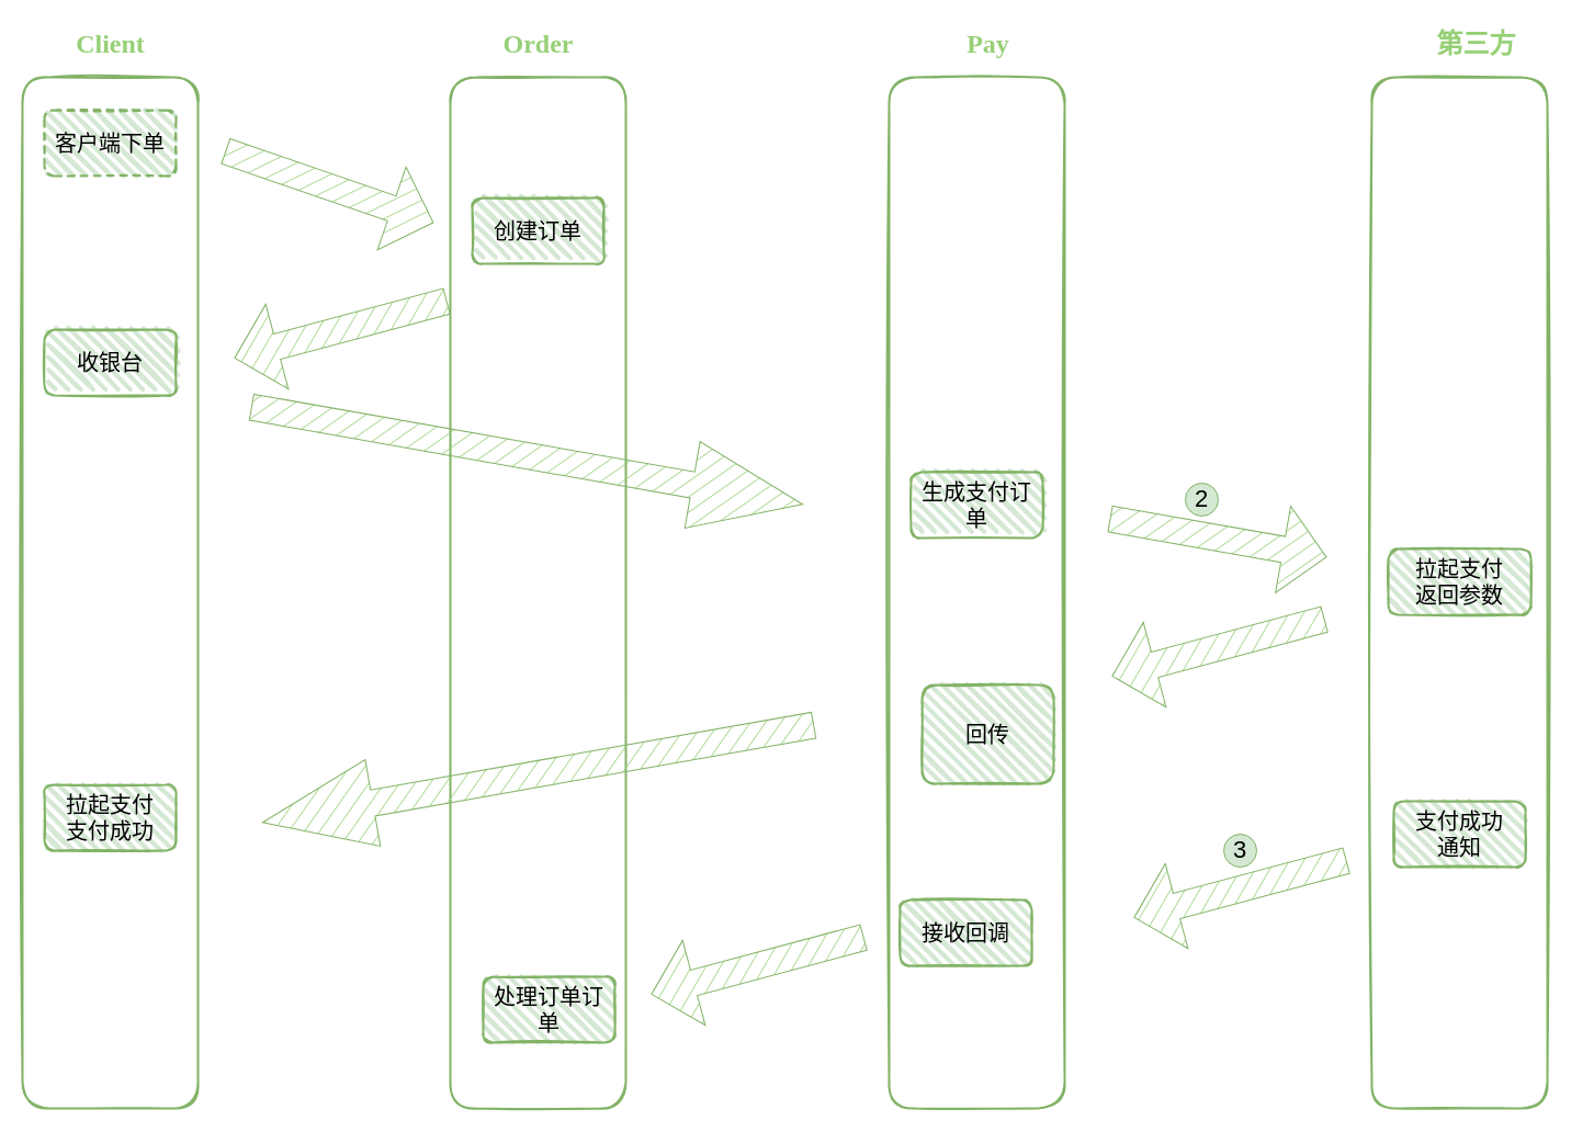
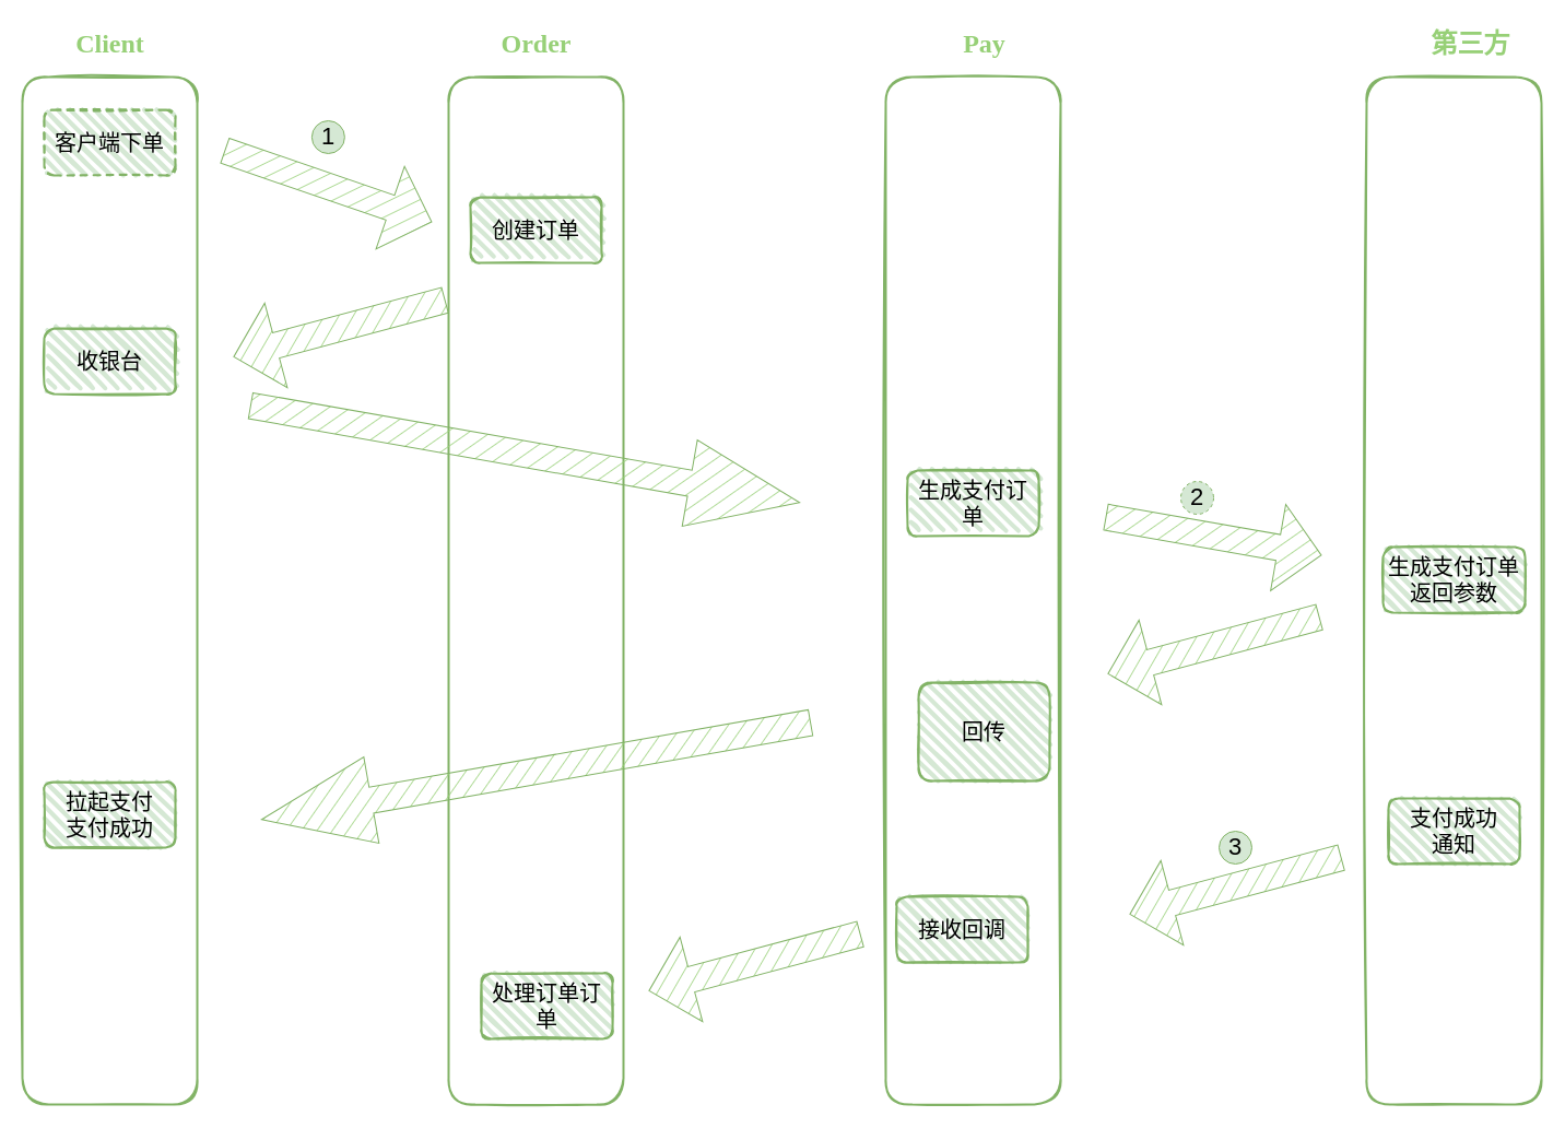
+ <mxCell id="28" value="&lt;font style=&quot;font-size: 22px;&quot;&gt;1&lt;/font&gt;" style="ellipse;whiteSpace=wrap;html=1;aspect=fixed;fillColor=#d5e8d4;strokeColor=#82b366;" vertex="1" parent="1"><mxGeometry x="284.88" y="110" width="30" height="30" as="geometry" /></mxCell>
- <mxCell id="29" value="&lt;font style=&quot;font-size: 22px;&quot;&gt;2&lt;/font&gt;" style="ellipse;whiteSpace=wrap;html=1;aspect=fixed;fillColor=#d5e8d4;strokeColor=#82b366;" vertex="1" parent="1"><mxGeometry x="1080" y="440" width="30" height="30" as="geometry" /></mxCell>
+ <mxCell id="29" value="&lt;font style=&quot;font-size: 22px;&quot;&gt;2&lt;/font&gt;" style="ellipse;whiteSpace=wrap;html=1;aspect=fixed;fillColor=#d5e8d4;strokeColor=#82b366;dashed=1;" vertex="1" parent="1"><mxGeometry x="1080" y="440" width="30" height="30" as="geometry" /></mxCell>
- <mxCell id="14" value="&lt;font face=&quot;Verdana&quot;&gt;&lt;span style=&quot;font-size: 20px;&quot;&gt;拉起支付&lt;br&gt;返回参数&lt;/span&gt;&lt;/font&gt;" style="rounded=1;whiteSpace=wrap;html=1;strokeWidth=2;fillWeight=4;hachureGap=8;hachureAngle=45;fillColor=#d5e8d4;sketch=1;strokeColor=#82b366;" vertex="1" parent="1"><mxGeometry x="1265" y="500" width="130" height="60" as="geometry" /></mxCell>
+ <mxCell id="14" value="&lt;font face=&quot;Verdana&quot;&gt;&lt;span style=&quot;font-size: 20px;&quot;&gt;生成支付订单&lt;br&gt;返回参数&lt;/span&gt;&lt;/font&gt;" style="rounded=1;whiteSpace=wrap;html=1;strokeWidth=2;fillWeight=4;hachureGap=8;hachureAngle=45;fillColor=#d5e8d4;sketch=1;strokeColor=#82b366;" vertex="1" parent="1"><mxGeometry x="1265" y="500" width="130" height="60" as="geometry" /></mxCell>
